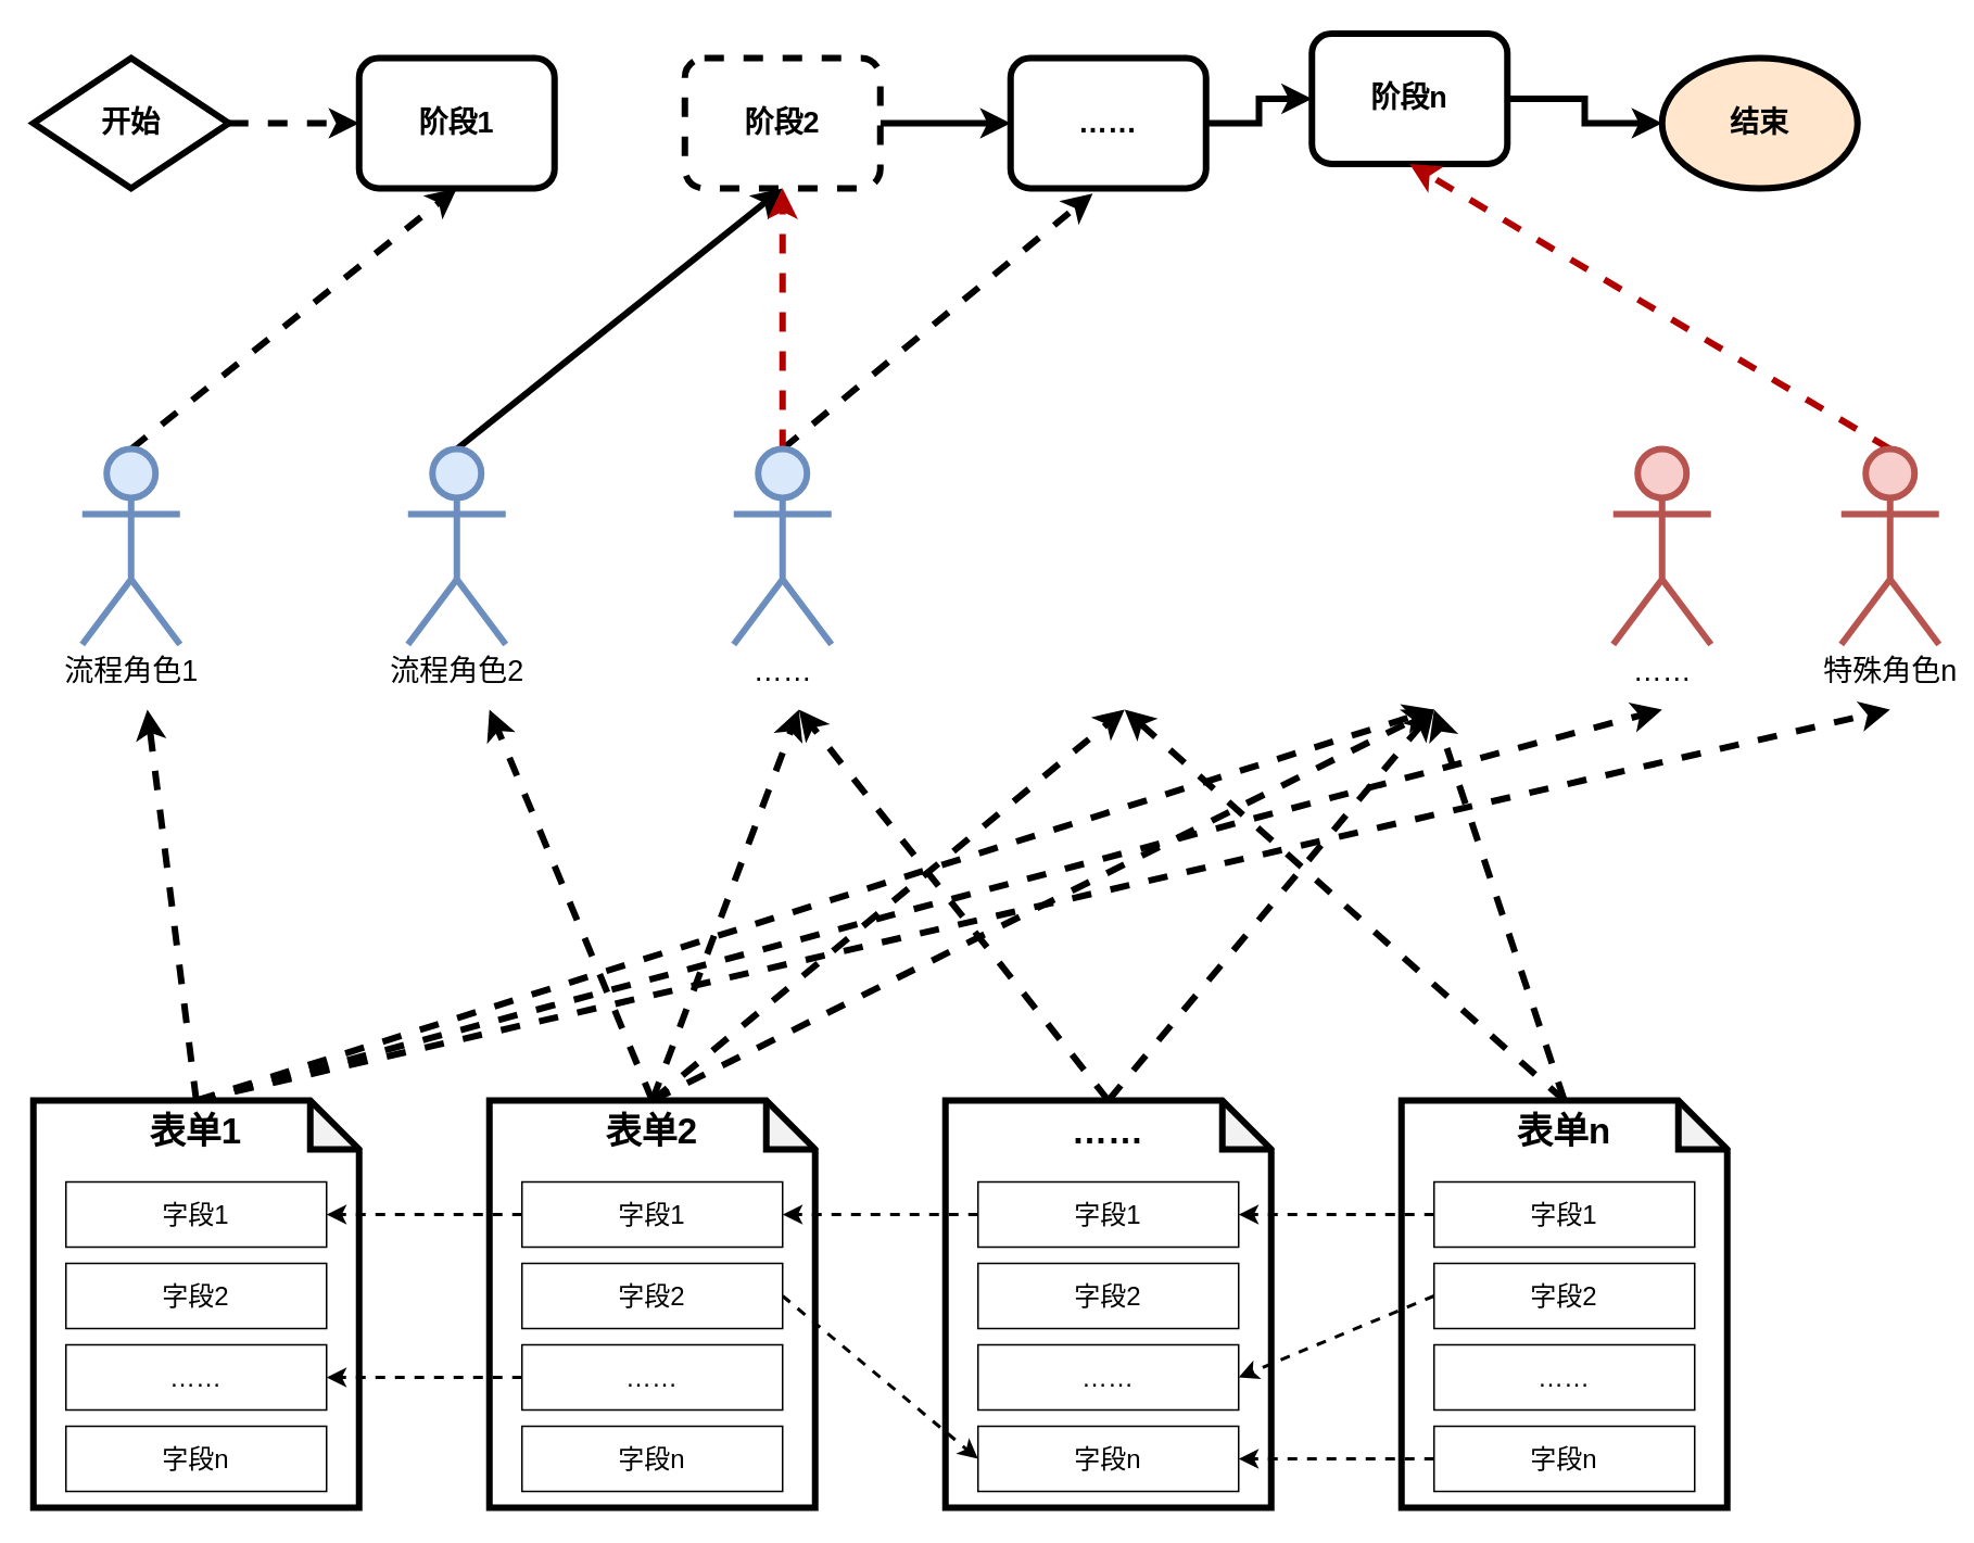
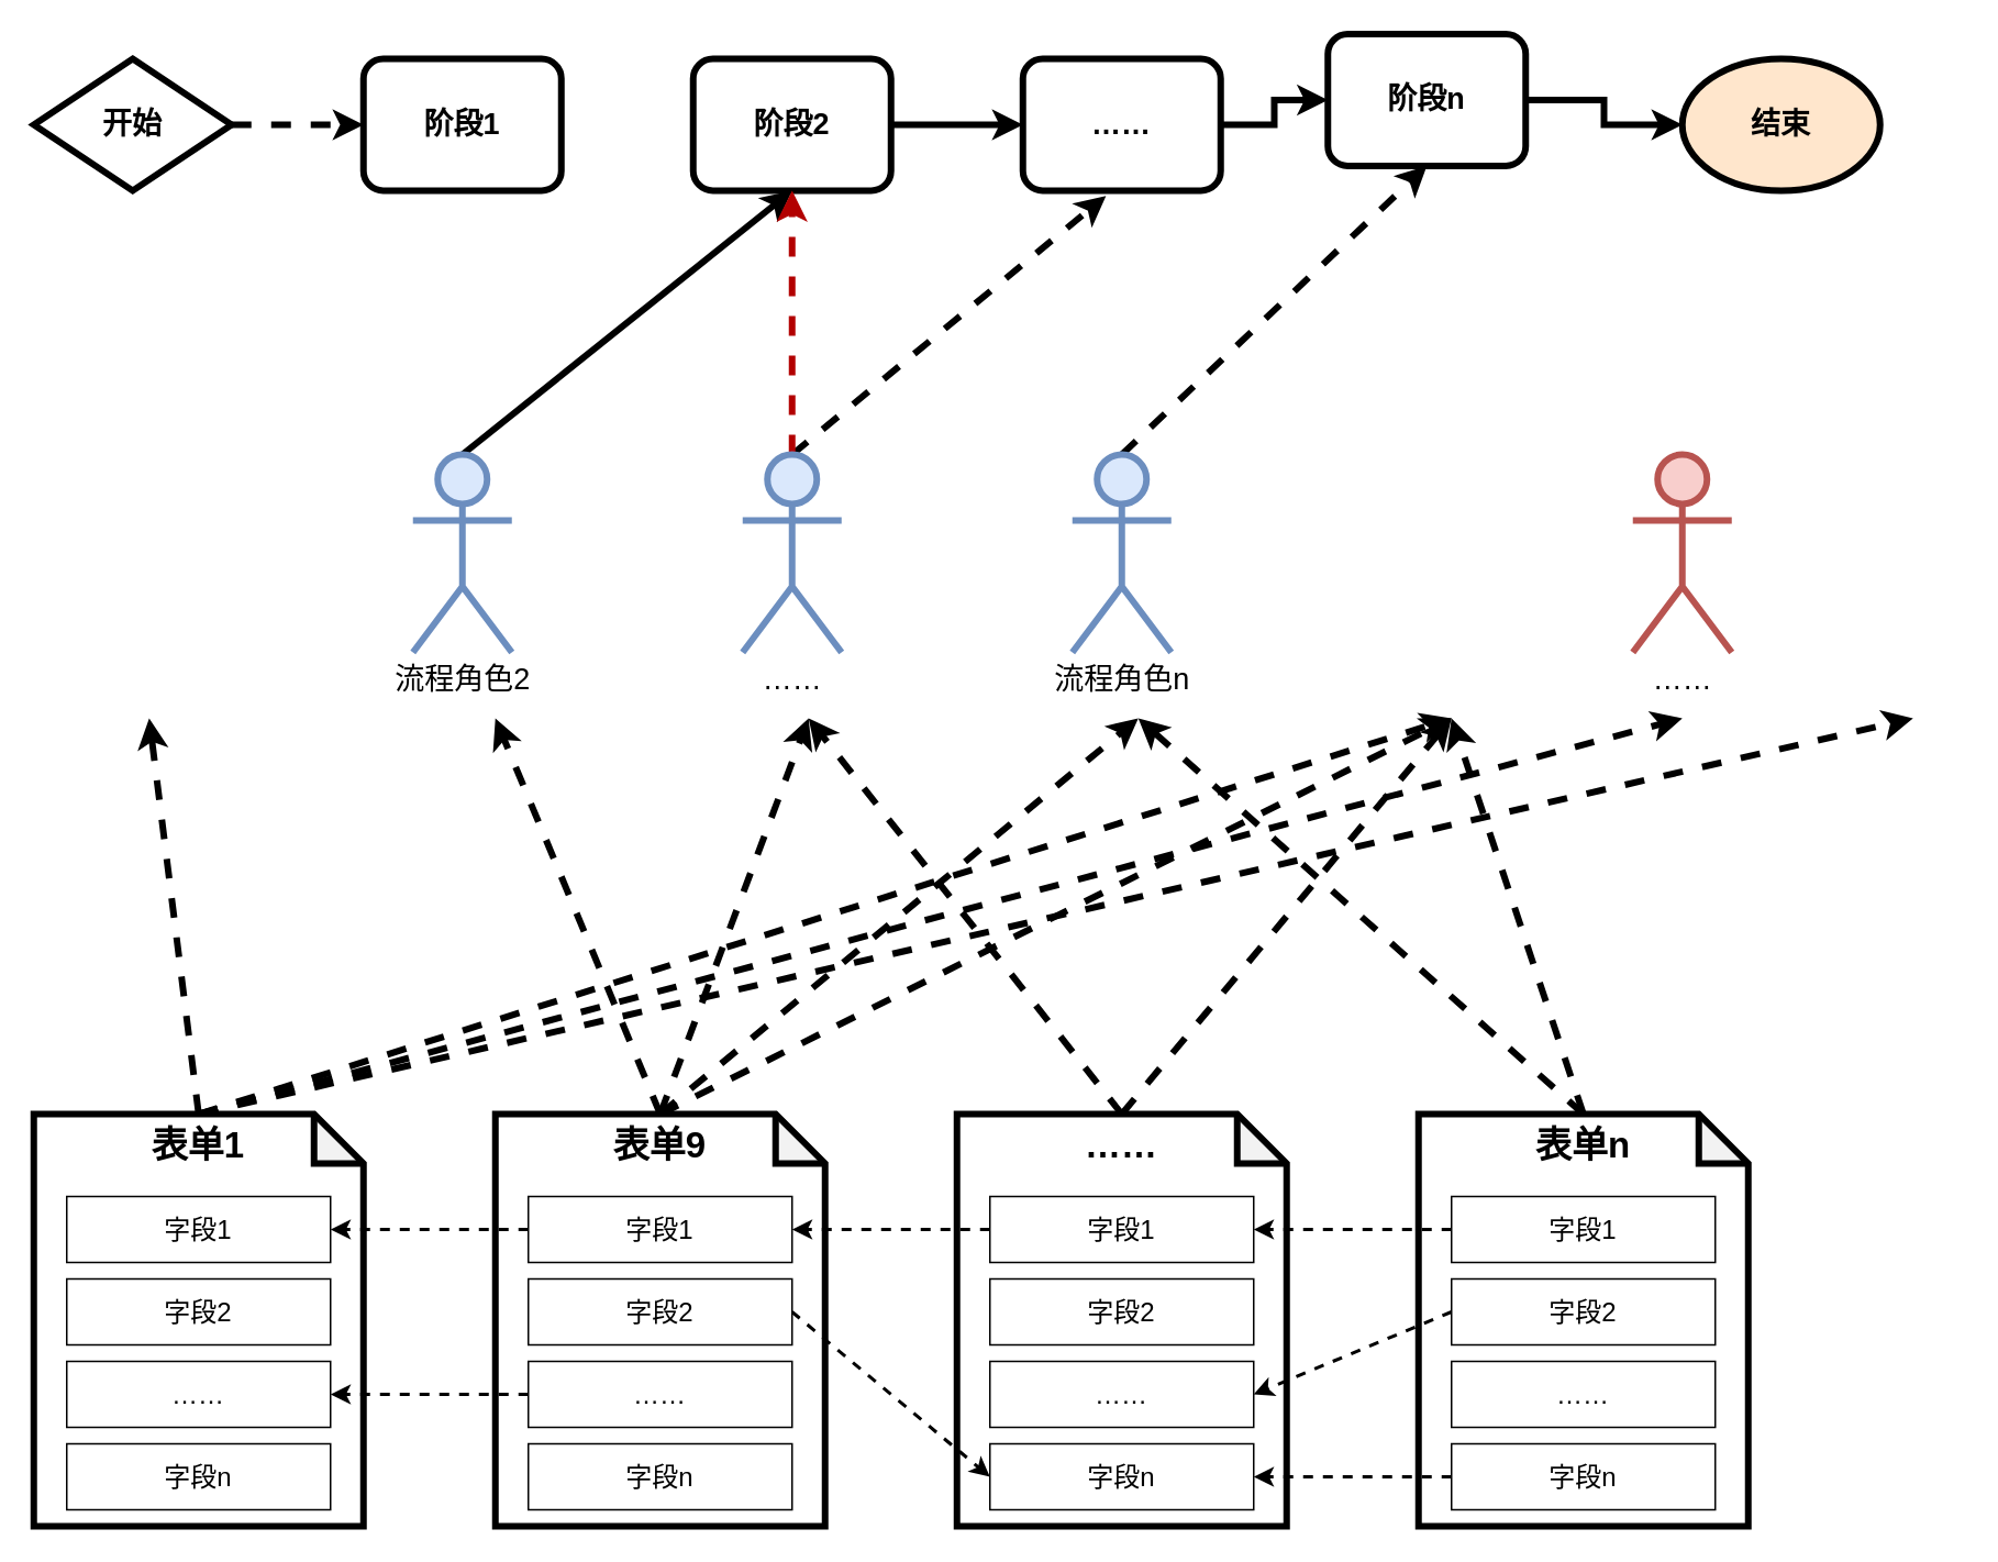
- <mxCell id="6" value="阶段2" style="rounded=1;whiteSpace=wrap;html=1;fontSize=18;fontStyle=1;strokeWidth=4;dashed=1;" vertex="1" parent="1"><mxGeometry x="420" y="35" width="120" height="80" as="geometry" /></mxCell>
+ <mxCell id="6" value="阶段2" style="rounded=1;whiteSpace=wrap;html=1;fontSize=18;fontStyle=1;strokeWidth=4;" vertex="1" parent="1"><mxGeometry x="420" y="35" width="120" height="80" as="geometry" /></mxCell>
- <mxCell id="12" style="edgeStyle=none;rounded=0;orthogonalLoop=1;jettySize=auto;html=1;exitX=0.5;exitY=0;exitDx=0;exitDy=0;exitPerimeter=0;entryX=0.5;entryY=1;entryDx=0;entryDy=0;dashed=1;fontSize=22;strokeWidth=4;fillColor=#e51400;strokeColor=#B20000;" edge="1" parent="1" source="13" target="10"><mxGeometry relative="1" as="geometry" /></mxCell>
+ <mxCell id="21" style="edgeStyle=none;rounded=0;orthogonalLoop=1;jettySize=auto;html=1;exitX=0.5;exitY=0;exitDx=0;exitDy=0;exitPerimeter=0;entryX=0.5;entryY=1;entryDx=0;entryDy=0;dashed=1;fontSize=22;strokeWidth=4;" edge="1" parent="1" source="22" target="10"><mxGeometry relative="1" as="geometry" /></mxCell>
- <mxCell id="14" style="rounded=0;orthogonalLoop=1;jettySize=auto;html=1;exitX=0.5;exitY=0;exitDx=0;exitDy=0;exitPerimeter=0;entryX=0.5;entryY=1;entryDx=0;entryDy=0;fontSize=22;strokeWidth=4;dashed=1;" edge="1" parent="1" source="15" target="2"><mxGeometry relative="1" as="geometry" /></mxCell>
- <mxCell id="15" value="流程角色1" style="shape=umlActor;verticalLabelPosition=bottom;verticalAlign=top;html=1;outlineConnect=0;fontSize=18;strokeWidth=4;fillColor=#dae8fc;strokeColor=#6c8ebf;" vertex="1" parent="1"><mxGeometry x="50" y="275" width="60" height="120" as="geometry" /></mxCell>
+ <mxCell id="22" value="流程角色n" style="shape=umlActor;verticalLabelPosition=bottom;verticalAlign=top;html=1;outlineConnect=0;fontSize=18;strokeWidth=4;fillColor=#dae8fc;strokeColor=#6c8ebf;" vertex="1" parent="1"><mxGeometry x="650" y="275" width="60" height="120" as="geometry" /></mxCell>
- <mxCell id="13" value="特殊角色n" style="shape=umlActor;verticalLabelPosition=bottom;verticalAlign=top;html=1;outlineConnect=0;fontSize=18;strokeWidth=4;fillColor=#f8cecc;strokeColor=#b85450;" vertex="1" parent="1"><mxGeometry x="1130" y="275" width="60" height="120" as="geometry" /></mxCell>
- <mxCell id="33" value="表单2" style="shape=note;whiteSpace=wrap;html=1;backgroundOutline=1;darkOpacity=0.05;fontSize=22;strokeWidth=4;verticalAlign=top;fontStyle=1" vertex="1" parent="1"><mxGeometry x="300" y="675" width="200" height="250" as="geometry" /></mxCell>
+ <mxCell id="33" value="表单9" style="shape=note;whiteSpace=wrap;html=1;backgroundOutline=1;darkOpacity=0.05;fontSize=22;strokeWidth=4;verticalAlign=top;fontStyle=1" vertex="1" parent="1"><mxGeometry x="300" y="675" width="200" height="250" as="geometry" /></mxCell>
